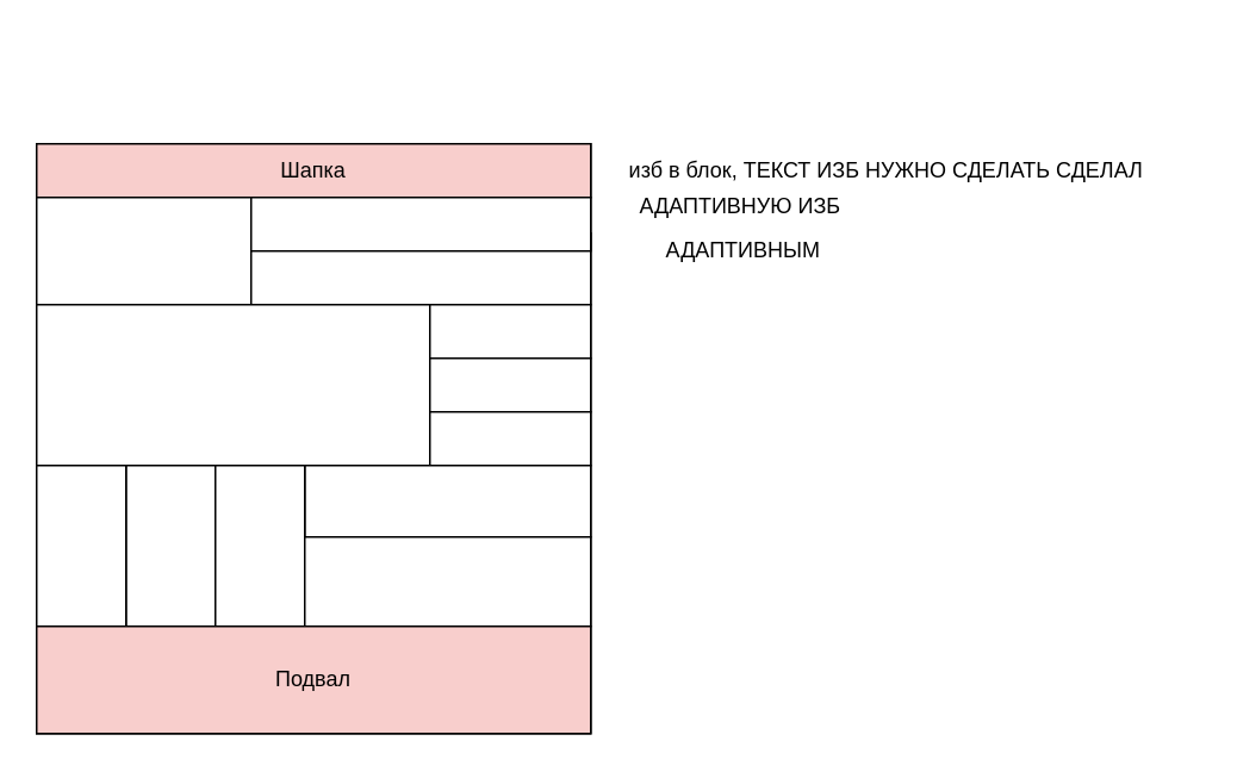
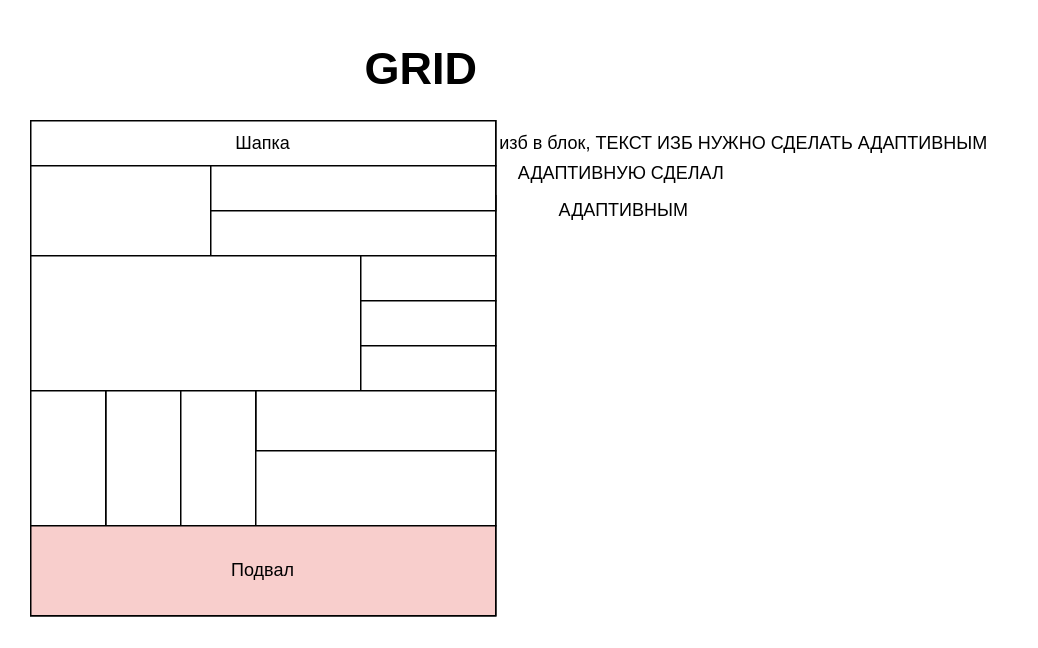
+ <mxCell id="17" value="GRID" style="text;html=1;align=center;verticalAlign=middle;resizable=0;points=[];autosize=1;strokeColor=none;fillColor=none;fontStyle=1;fontSize=30;" parent="1" vertex="1"><mxGeometry x="230" y="20" width="100" height="50" as="geometry" /></mxCell>
- <mxCell id="3" value="Шапка" style="rounded=0;whiteSpace=wrap;html=1;fillColor=#f8cecc;" parent="1" vertex="1"><mxGeometry x="20" y="80" width="310" height="30" as="geometry" /></mxCell>
+ <mxCell id="3" value="Шапка" style="rounded=0;whiteSpace=wrap;html=1;" parent="1" vertex="1"><mxGeometry x="20" y="80" width="310" height="30" as="geometry" /></mxCell>
- <mxCell id="18" value="изб в блок, ТЕКСТ ИЗБ НУЖНО СДЕЛАТЬ СДЕЛАЛ" style="text;html=1;align=center;verticalAlign=middle;resizable=0;points=[];autosize=1;strokeColor=none;fillColor=none;" vertex="1" parent="1"><mxGeometry x="320" y="80" width="350" height="30" as="geometry" /></mxCell>
+ <mxCell id="18" value="изб в блок, ТЕКСТ ИЗБ НУЖНО СДЕЛАТЬ АДАПТИВНЫМ" style="text;html=1;align=center;verticalAlign=middle;resizable=0;points=[];autosize=1;strokeColor=none;fillColor=none;" vertex="1" parent="1"><mxGeometry x="320" y="80" width="350" height="30" as="geometry" /></mxCell>
- <mxCell id="19" value="АДАПТИВНУЮ ИЗБ&amp;nbsp;" style="text;html=1;align=center;verticalAlign=middle;resizable=0;points=[];autosize=1;strokeColor=none;fillColor=none;" vertex="1" parent="1"><mxGeometry x="335" y="100" width="160" height="30" as="geometry" /></mxCell>
+ <mxCell id="19" value="АДАПТИВНУЮ СДЕЛАЛ&amp;nbsp;" style="text;html=1;align=center;verticalAlign=middle;resizable=0;points=[];autosize=1;strokeColor=none;fillColor=none;" vertex="1" parent="1"><mxGeometry x="335" y="100" width="160" height="30" as="geometry" /></mxCell>
